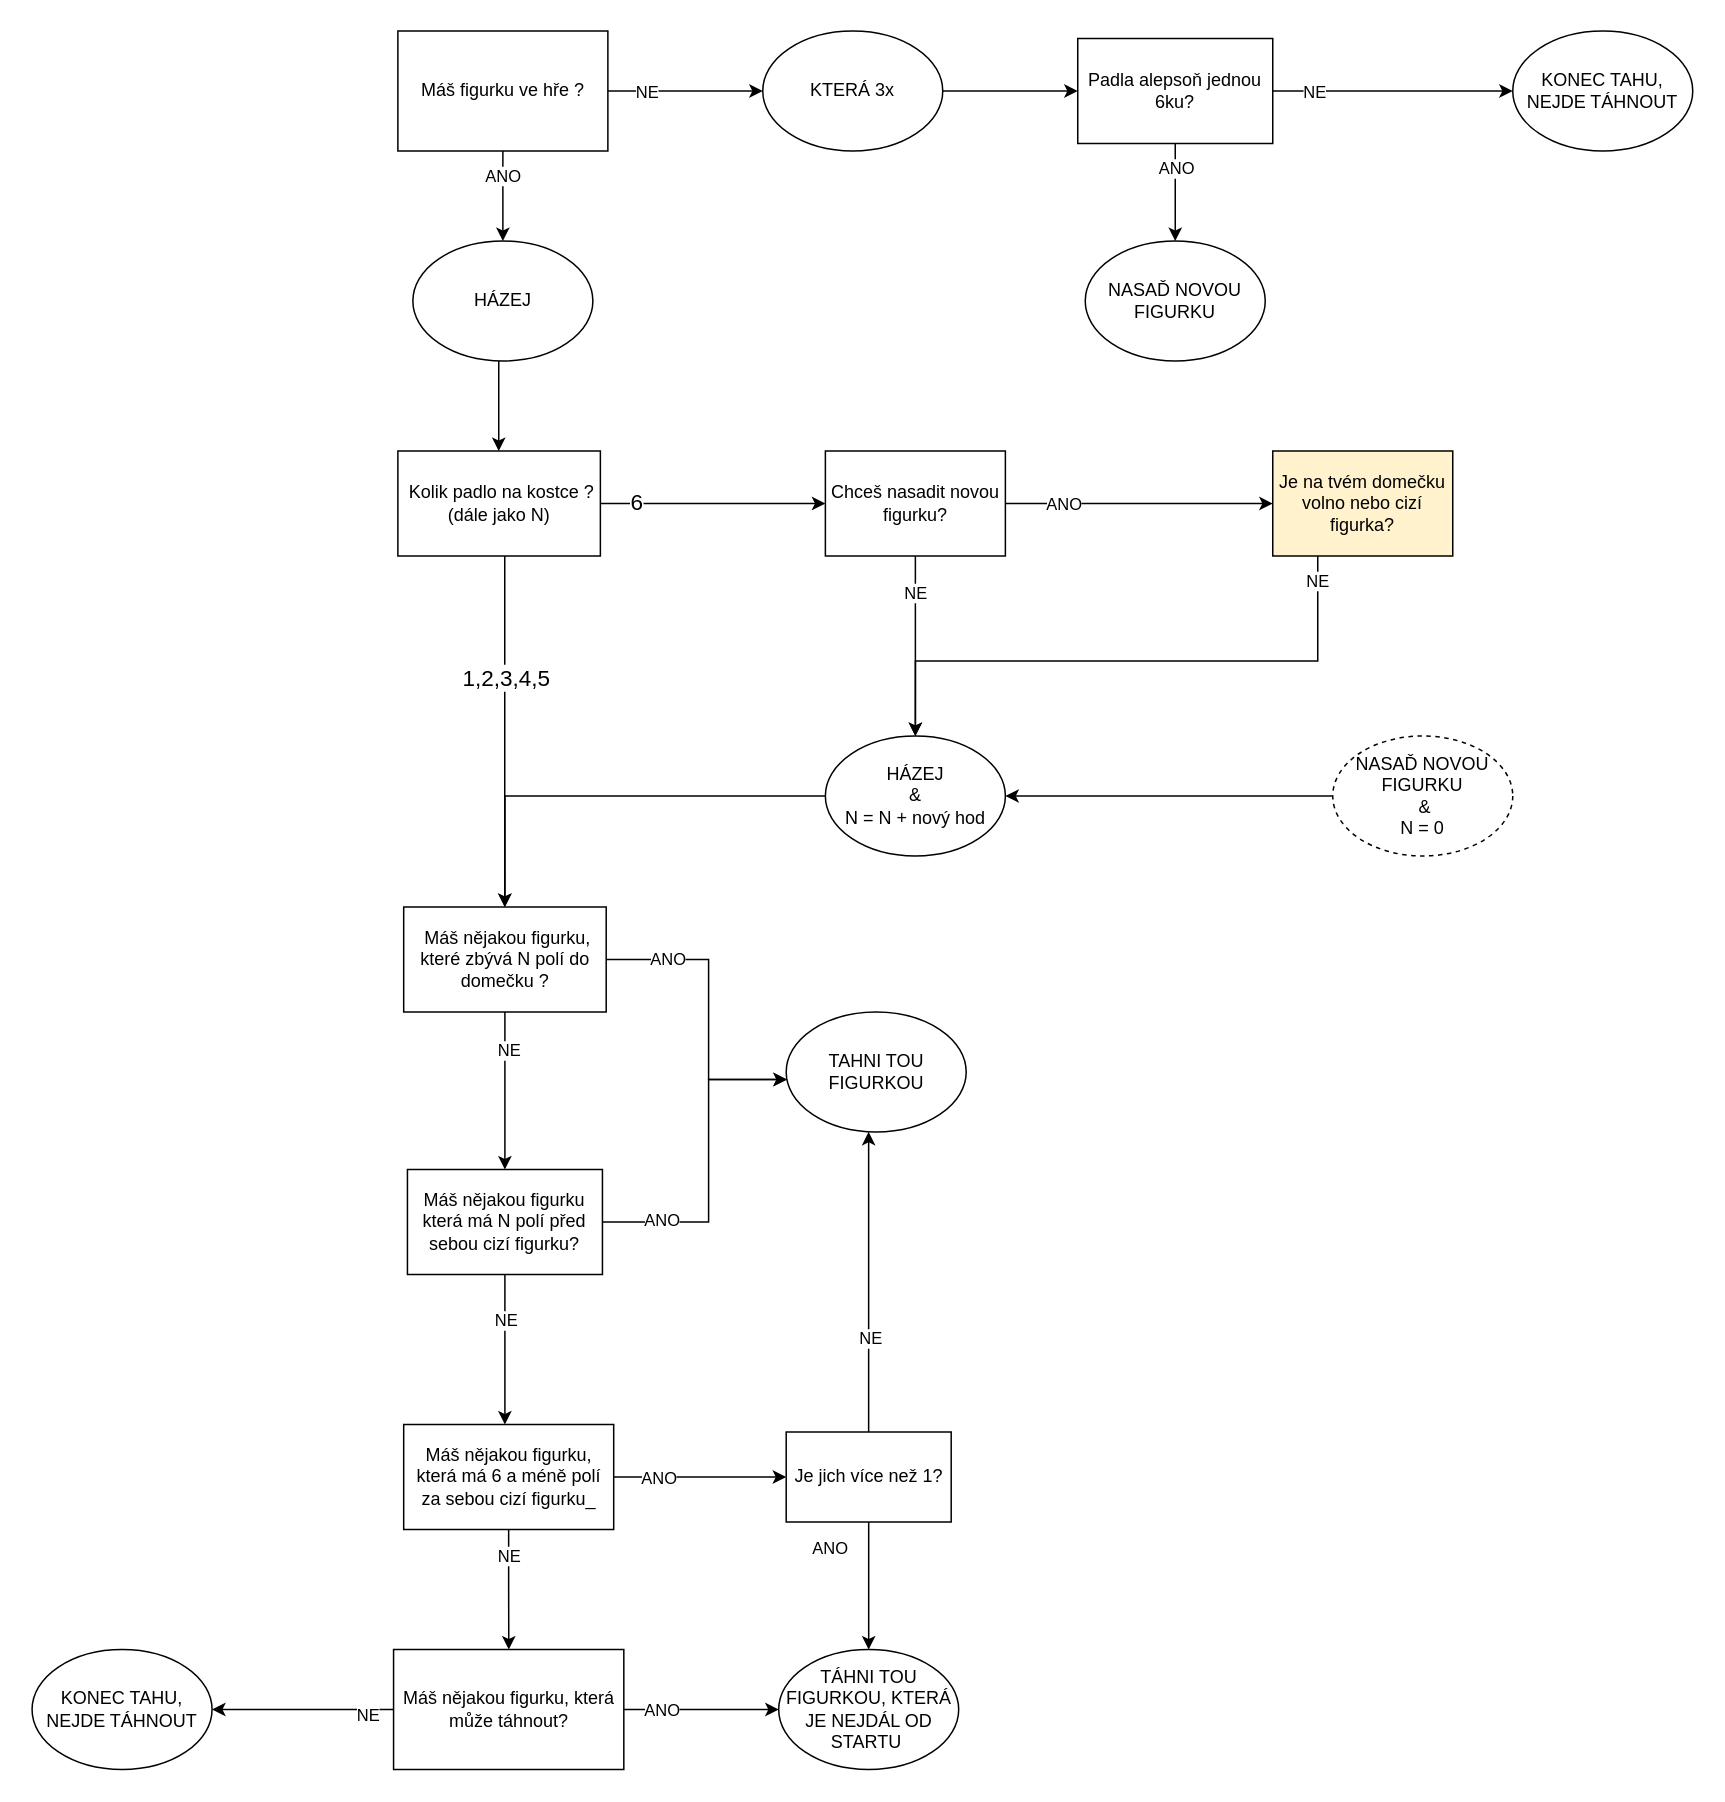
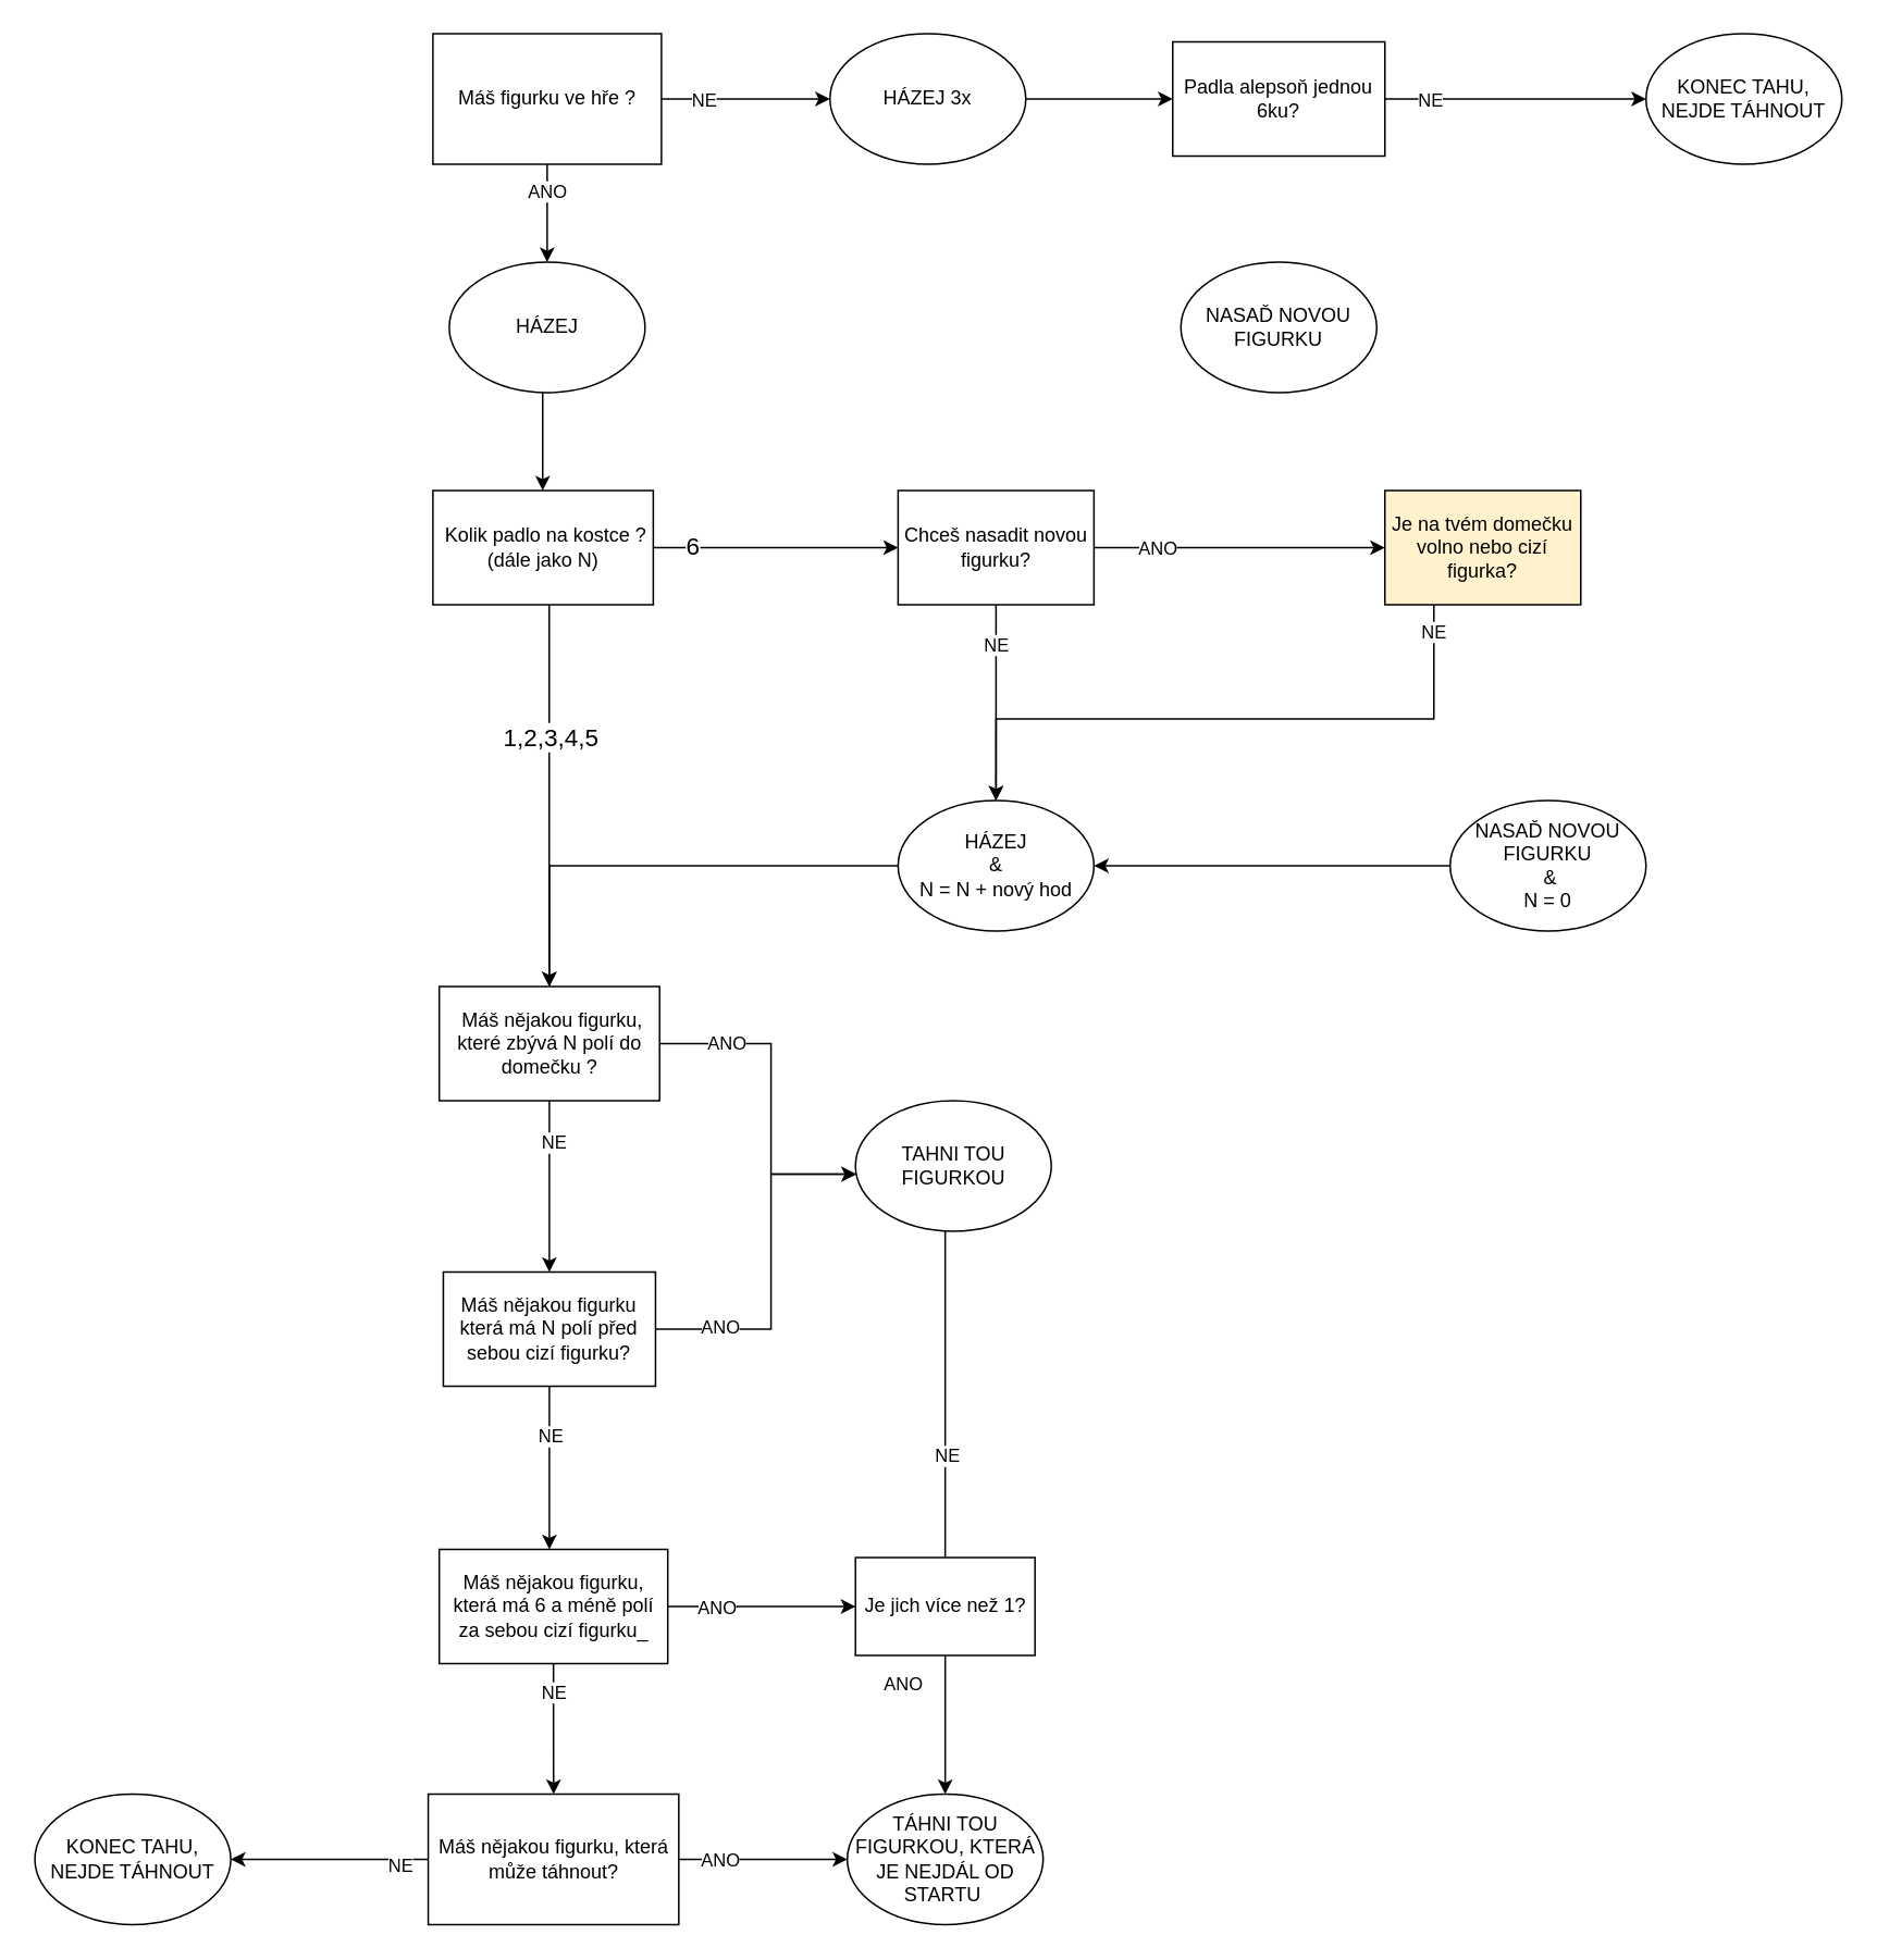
- <mxCell id="60" value="&lt;span&gt;KTERÁ 3x&lt;/span&gt;" style="ellipse;whiteSpace=wrap;html=1;" vertex="1" parent="1"><mxGeometry x="508" y="20" width="120" height="80" as="geometry" /></mxCell>
+ <mxCell id="60" value="&lt;span&gt;HÁZEJ 3x&lt;/span&gt;" style="ellipse;whiteSpace=wrap;html=1;" vertex="1" parent="1"><mxGeometry x="508" y="20" width="120" height="80" as="geometry" /></mxCell>
- <mxCell id="19" style="edgeStyle=orthogonalEdgeStyle;rounded=0;orthogonalLoop=1;jettySize=auto;html=1;" parent="1" source="21" target="31" edge="1"><mxGeometry relative="1" as="geometry" /></mxCell>
- <mxCell id="20" value="ANO" style="edgeLabel;html=1;align=center;verticalAlign=middle;resizable=0;points=[];" parent="19" vertex="1" connectable="0"><mxGeometry x="-0.713" y="-1" relative="1" as="geometry"><mxPoint x="1" y="7" as="offset" /></mxGeometry></mxCell>
- <mxCell id="56" value="NASAĎ NOVOU FIGURKU&lt;br&gt;&amp;nbsp;&amp;amp;&lt;br&gt;N = 0" style="ellipse;whiteSpace=wrap;html=1;dashed=1;" vertex="1" parent="1"><mxGeometry x="888" y="490" width="120" height="80" as="geometry" /></mxCell>
+ <mxCell id="56" value="NASAĎ NOVOU FIGURKU&lt;br&gt;&amp;nbsp;&amp;amp;&lt;br&gt;N = 0" style="ellipse;whiteSpace=wrap;html=1;" vertex="1" parent="1"><mxGeometry x="888" y="490" width="120" height="80" as="geometry" /></mxCell>
- <mxCell id="49" value="" style="edgeStyle=orthogonalEdgeStyle;rounded=0;orthogonalLoop=1;jettySize=auto;html=1;" parent="1" source="53" target="42" edge="1"><mxGeometry relative="1" as="geometry"><Array as="points"><mxPoint x="578.63" y="929" /><mxPoint x="578.63" y="929" /></Array></mxGeometry></mxCell>
+ <mxCell id="49" value="" style="edgeStyle=orthogonalEdgeStyle;rounded=0;orthogonalLoop=1;jettySize=auto;html=1;endArrow=none;" parent="1" source="53" target="42" edge="1"><mxGeometry relative="1" as="geometry"><Array as="points"><mxPoint x="578.63" y="929" /><mxPoint x="578.63" y="929" /></Array></mxGeometry></mxCell>
